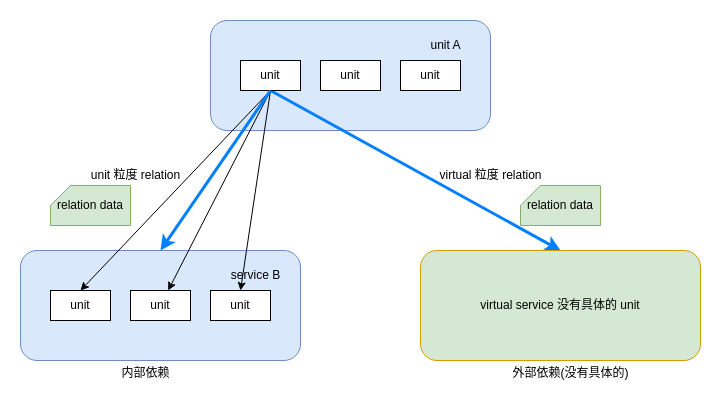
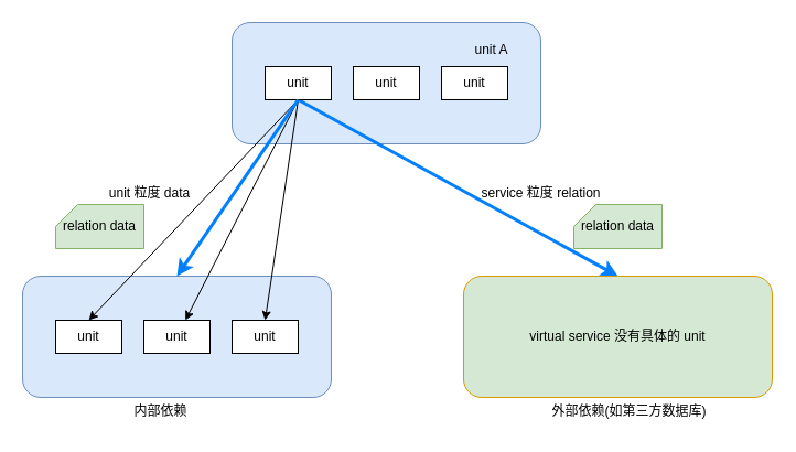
- <mxCell id="20" value="unit 粒度 relation" style="text;html=1;align=center;verticalAlign=middle;resizable=0;points=[];autosize=1;strokeColor=none;fillColor=none;" vertex="1" parent="1"><mxGeometry x="80" y="160" width="110" height="30" as="geometry" /></mxCell>
+ <mxCell id="20" value="unit 粒度 data" style="text;html=1;align=center;verticalAlign=middle;resizable=0;points=[];autosize=1;strokeColor=none;fillColor=none;" vertex="1" parent="1"><mxGeometry x="80" y="160" width="110" height="30" as="geometry" /></mxCell>
- <mxCell id="19" value="virtual 粒度 relation" style="text;html=1;align=center;verticalAlign=middle;resizable=0;points=[];autosize=1;strokeColor=none;fillColor=none;" vertex="1" parent="1"><mxGeometry x="425" y="160" width="130" height="30" as="geometry" /></mxCell>
+ <mxCell id="19" value="service 粒度 relation" style="text;html=1;align=center;verticalAlign=middle;resizable=0;points=[];autosize=1;strokeColor=none;fillColor=none;" vertex="1" parent="1"><mxGeometry x="425" y="160" width="130" height="30" as="geometry" /></mxCell>
- <mxCell id="12" value="service B" style="text;html=1;align=center;verticalAlign=middle;resizable=0;points=[];autosize=1;strokeColor=none;fillColor=none;" vertex="1" parent="1"><mxGeometry x="220" y="260" width="70" height="30" as="geometry" /></mxCell>
- <mxCell id="22" value="外部依赖(没有具体的)" style="text;html=1;align=center;verticalAlign=middle;resizable=0;points=[];autosize=1;strokeColor=none;fillColor=none;" vertex="1" parent="1"><mxGeometry x="490" y="358" width="160" height="30" as="geometry" /></mxCell>
+ <mxCell id="22" value="外部依赖(如第三方数据库)" style="text;html=1;align=center;verticalAlign=middle;resizable=0;points=[];autosize=1;strokeColor=none;fillColor=none;" vertex="1" parent="1"><mxGeometry x="490" y="358" width="160" height="30" as="geometry" /></mxCell>
